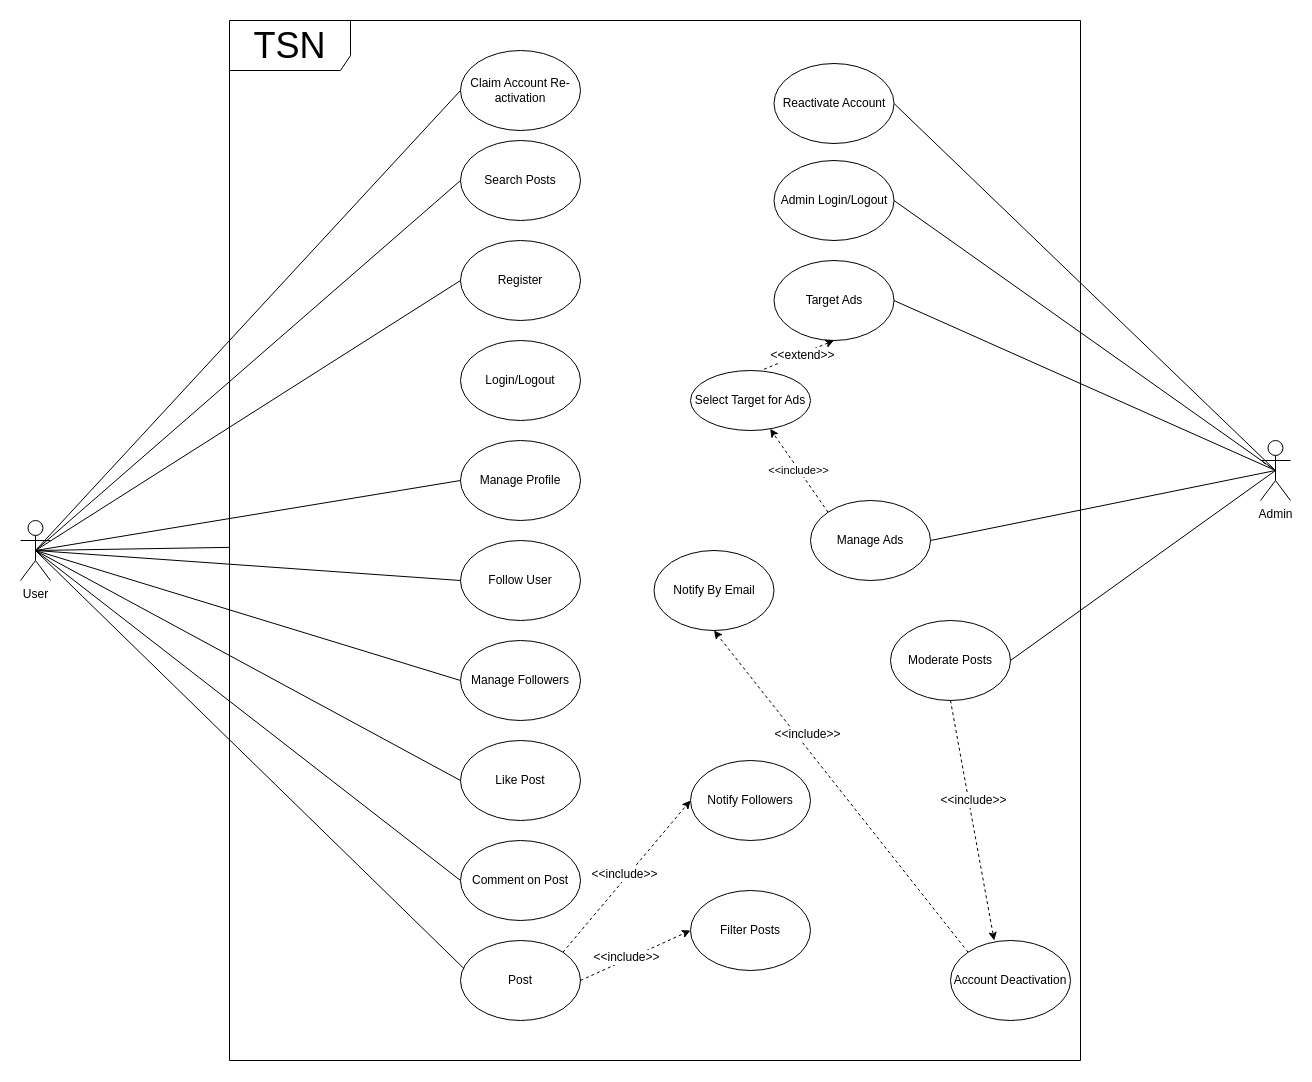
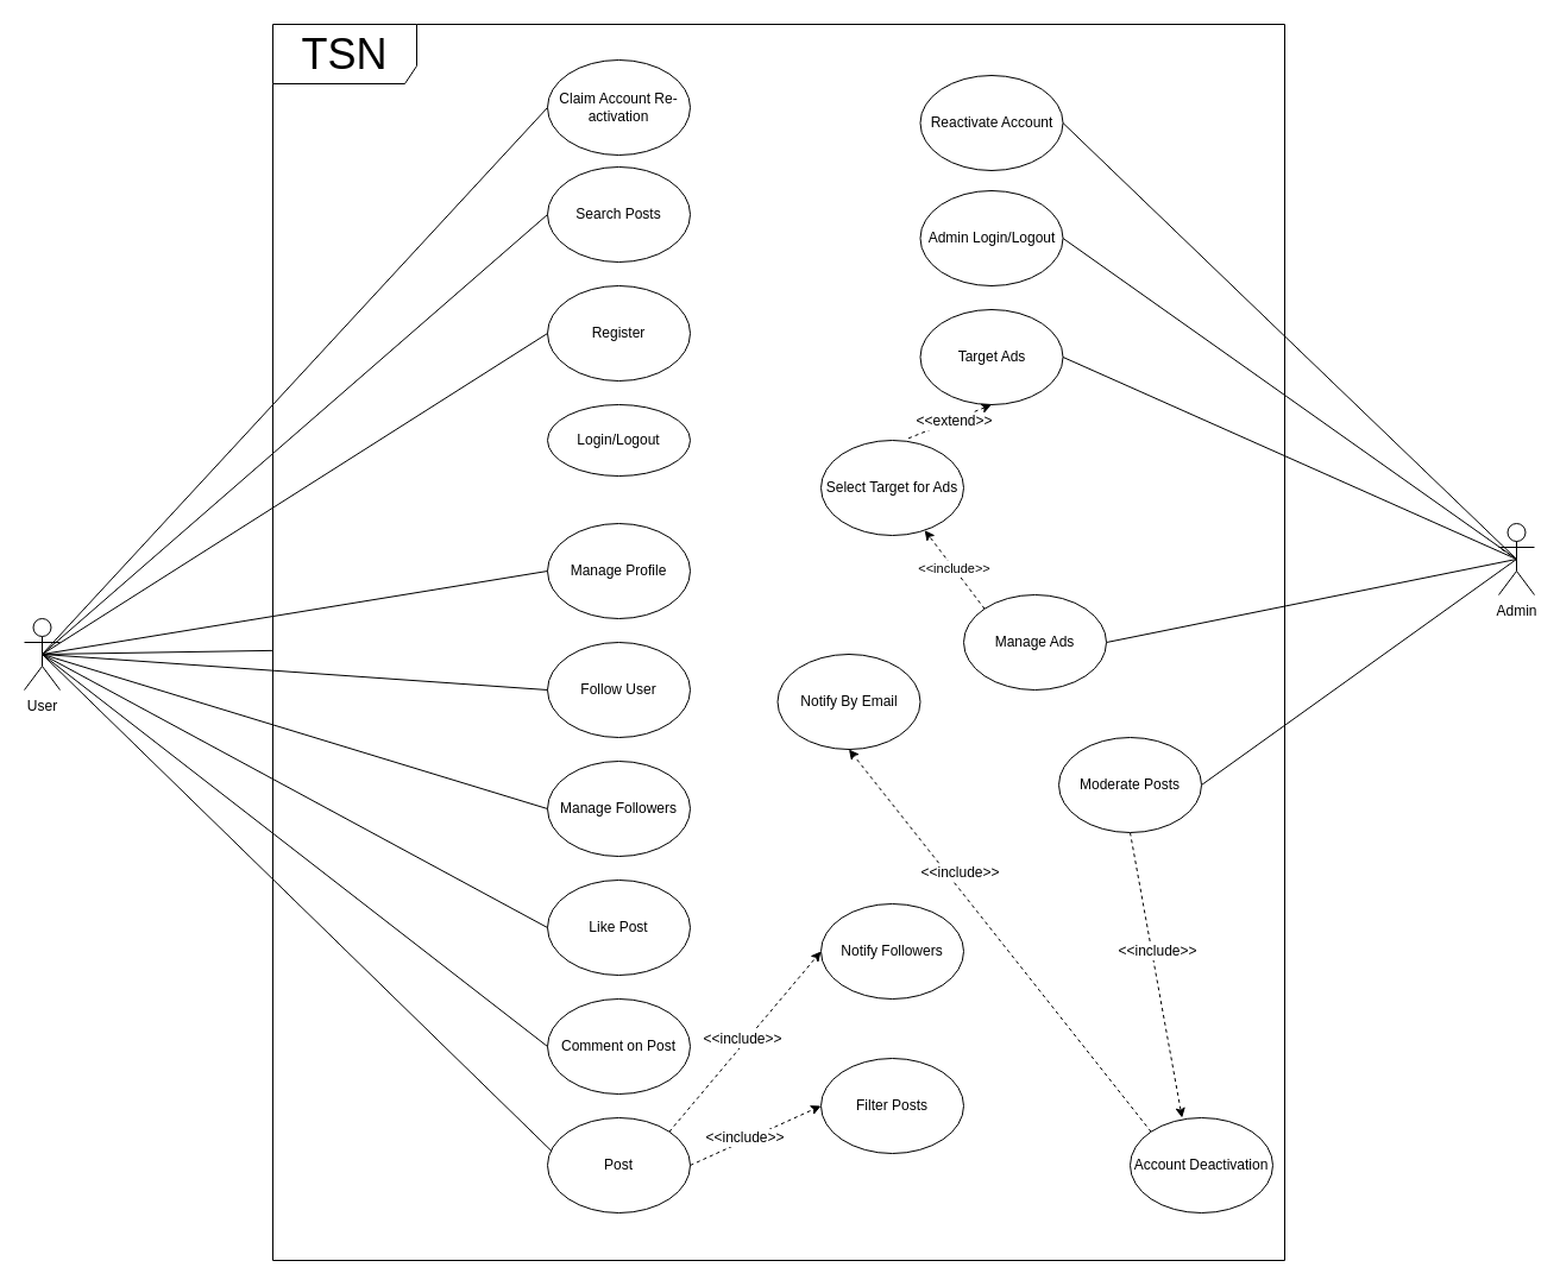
- <mxCell id="7" value="Login/Logout" style="ellipse;whiteSpace=wrap;html=1;labelBorderColor=none;" parent="1" vertex="1"><mxGeometry x="460" y="340" width="120" height="80" as="geometry" /></mxCell>
+ <mxCell id="7" value="Login/Logout" style="ellipse;whiteSpace=wrap;html=1;labelBorderColor=none;" parent="1" vertex="1"><mxGeometry x="460" y="340" width="120" height="60" as="geometry" /></mxCell>
- <mxCell id="49" value="Select Target for Ads" style="ellipse;whiteSpace=wrap;html=1;labelBorderColor=none;" parent="1" vertex="1"><mxGeometry x="690" y="370" width="120" height="60" as="geometry" /></mxCell>
+ <mxCell id="49" value="Select Target for Ads" style="ellipse;whiteSpace=wrap;html=1;labelBorderColor=none;" parent="1" vertex="1"><mxGeometry x="690" y="370" width="120" height="80" as="geometry" /></mxCell>
